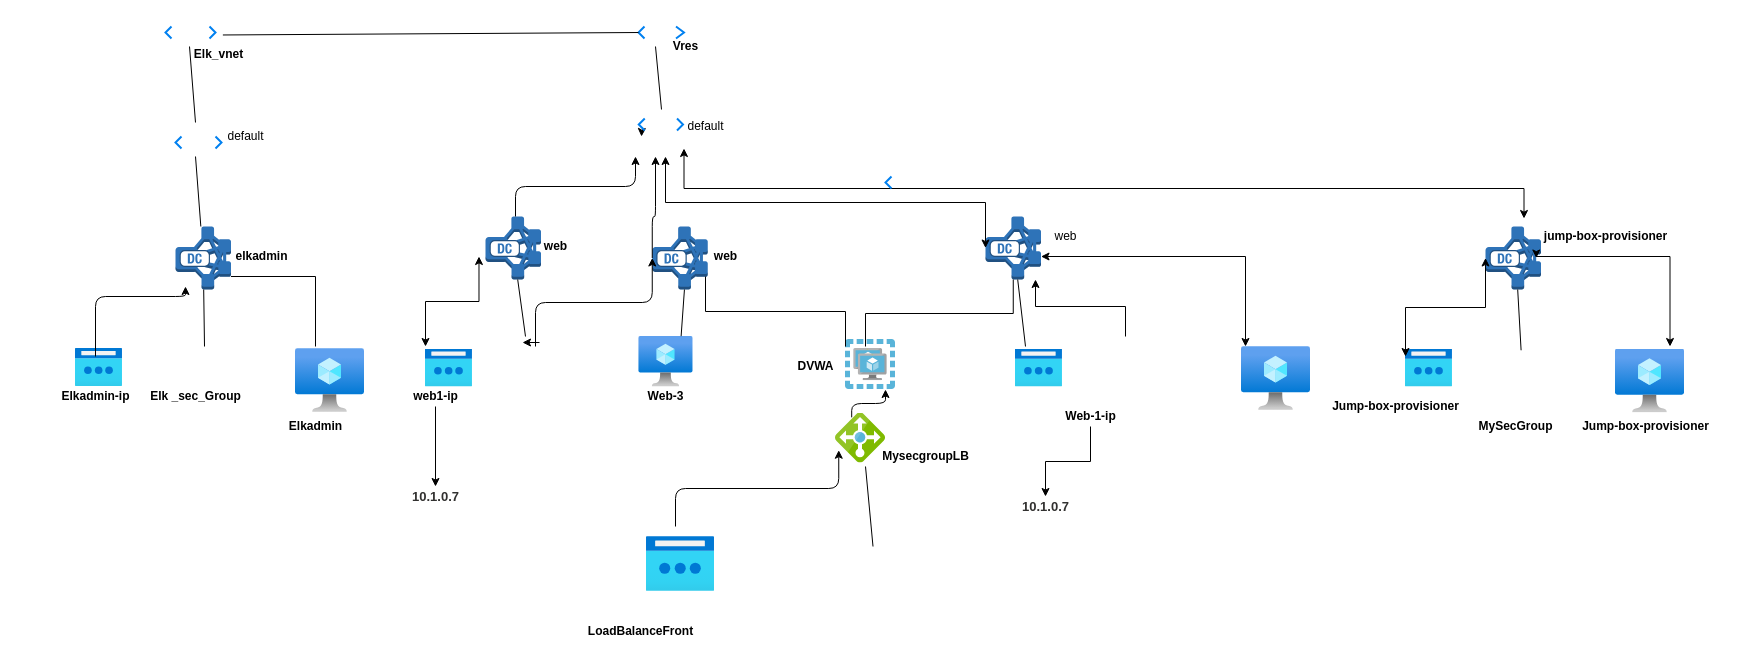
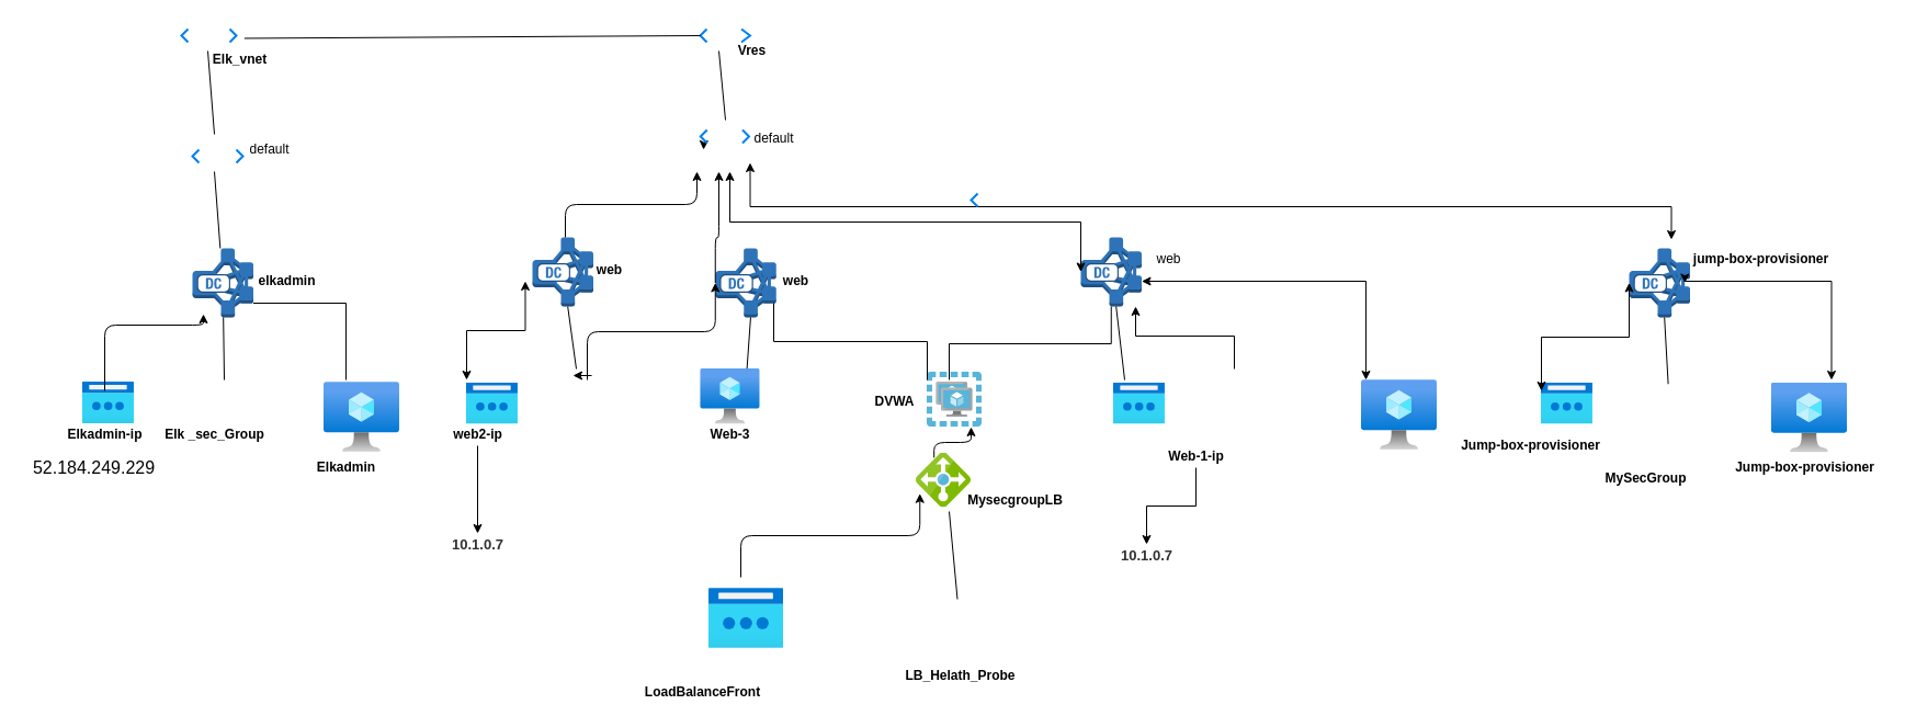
- <mxCell id="75" value="&lt;b&gt;web1-ip&lt;/b&gt;" style="text;html=1;align=center;verticalAlign=middle;resizable=0;points=[];autosize=1;" vertex="1" parent="1"><mxGeometry x="405" y="386" width="60" height="20" as="geometry" /></mxCell>
+ <mxCell id="75" value="&lt;b&gt;web2-ip&lt;/b&gt;" style="text;html=1;align=center;verticalAlign=middle;resizable=0;points=[];autosize=1;" vertex="1" parent="1"><mxGeometry x="405" y="386" width="60" height="20" as="geometry" /></mxCell>
+ <mxCell id="73" value="&lt;span style=&quot;font-family: &amp;#34;az_ea_font&amp;#34; , &amp;#34;segoe ui&amp;#34; , &amp;#34;az_font&amp;#34; , , , &amp;#34;blinkmacsystemfont&amp;#34; , &amp;#34;roboto&amp;#34; , &amp;#34;oxygen&amp;#34; , &amp;#34;ubuntu&amp;#34; , &amp;#34;cantarell&amp;#34; , &amp;#34;open sans&amp;#34; , &amp;#34;helvetica neue&amp;#34; , sans-serif ; font-size: 16px ; background-color: rgb(255 , 255 , 255)&quot;&gt;52.184.249.229&lt;/span&gt;" style="text;html=1;align=center;verticalAlign=middle;resizable=0;points=[];autosize=1;" vertex="1" parent="1"><mxGeometry x="20" y="416" width="130" height="20" as="geometry" /></mxCell>
- <mxCell id="65" value="&lt;b&gt;MySecGroup&lt;/b&gt;" style="text;html=1;align=center;verticalAlign=middle;resizable=0;points=[];autosize=1;" vertex="1" parent="1"><mxGeometry x="1470" y="416" width="90" height="20" as="geometry" /></mxCell>
+ <mxCell id="65" value="&lt;b&gt;MySecGroup&lt;/b&gt;" style="text;html=1;align=center;verticalAlign=middle;resizable=0;points=[];autosize=1;" vertex="1" parent="1"><mxGeometry x="1455" y="426" width="90" height="20" as="geometry" /></mxCell>
+ <mxCell id="79" value="&lt;b&gt;LB_Helath_Probe&lt;/b&gt;" style="text;html=1;align=center;verticalAlign=middle;resizable=0;points=[];autosize=1;" vertex="1" parent="1"><mxGeometry x="815" y="606" width="120" height="20" as="geometry" /></mxCell>
